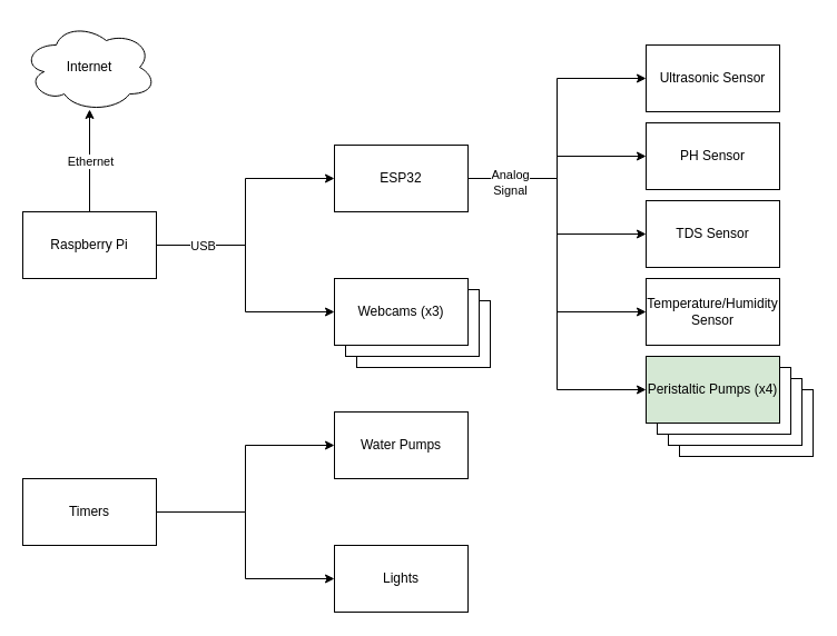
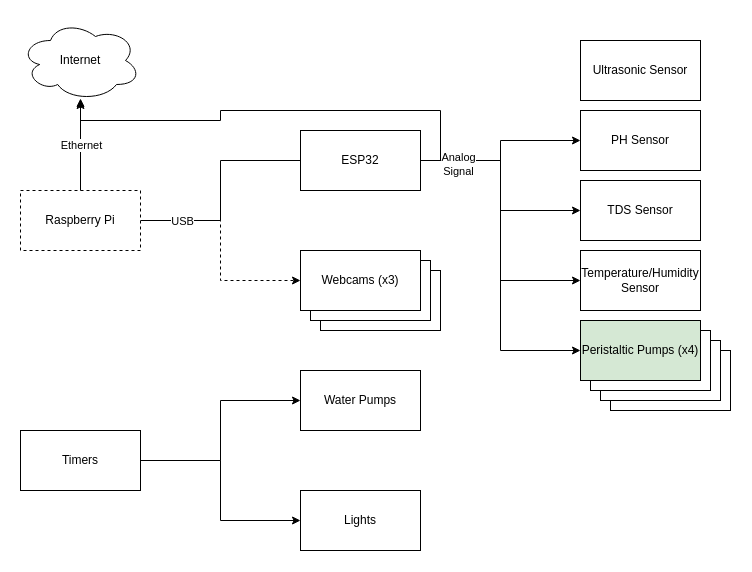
- <mxCell id="6" style="edgeStyle=orthogonalEdgeStyle;rounded=0;orthogonalLoop=1;jettySize=auto;html=1;exitX=1;exitY=0.5;exitDx=0;exitDy=0;entryX=0;entryY=0.5;entryDx=0;entryDy=0;" edge="1" parent="1" source="12" target="17"><mxGeometry relative="1" as="geometry" /></mxCell>
+ <mxCell id="6" style="edgeStyle=orthogonalEdgeStyle;rounded=0;orthogonalLoop=1;jettySize=auto;html=1;exitX=1;exitY=0.5;exitDx=0;exitDy=0;" edge="1" parent="1" source="12" target="28"><mxGeometry relative="1" as="geometry" /></mxCell>
- <mxCell id="2" style="edgeStyle=orthogonalEdgeStyle;rounded=0;orthogonalLoop=1;jettySize=auto;html=1;exitX=1;exitY=0.5;exitDx=0;exitDy=0;entryX=0;entryY=0.5;entryDx=0;entryDy=0;" edge="1" parent="1" source="5" target="12"><mxGeometry relative="1" as="geometry" /></mxCell>
+ <mxCell id="2" style="edgeStyle=orthogonalEdgeStyle;rounded=0;orthogonalLoop=1;jettySize=auto;html=1;exitX=1;exitY=0.5;exitDx=0;exitDy=0;entryX=0;entryY=0.5;entryDx=0;entryDy=0;endArrow=none;" edge="1" parent="1" source="5" target="12"><mxGeometry relative="1" as="geometry" /></mxCell>
- <mxCell id="5" value="Raspberry Pi" style="rounded=0;whiteSpace=wrap;html=1;" vertex="1" parent="1"><mxGeometry x="20" y="190" width="120" height="60" as="geometry" /></mxCell>
+ <mxCell id="5" value="Raspberry Pi" style="rounded=0;whiteSpace=wrap;html=1;dashed=1;" vertex="1" parent="1"><mxGeometry x="20" y="190" width="120" height="60" as="geometry" /></mxCell>
- <mxCell id="3" style="edgeStyle=orthogonalEdgeStyle;rounded=0;orthogonalLoop=1;jettySize=auto;html=1;exitX=1;exitY=0.5;exitDx=0;exitDy=0;" edge="1" parent="1" source="5" target="16"><mxGeometry relative="1" as="geometry" /></mxCell>
+ <mxCell id="3" style="edgeStyle=orthogonalEdgeStyle;rounded=0;orthogonalLoop=1;jettySize=auto;html=1;exitX=1;exitY=0.5;exitDx=0;exitDy=0;dashed=1;" edge="1" parent="1" source="5" target="16"><mxGeometry relative="1" as="geometry" /></mxCell>
